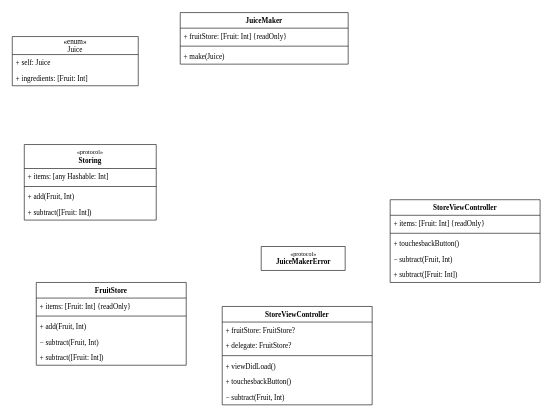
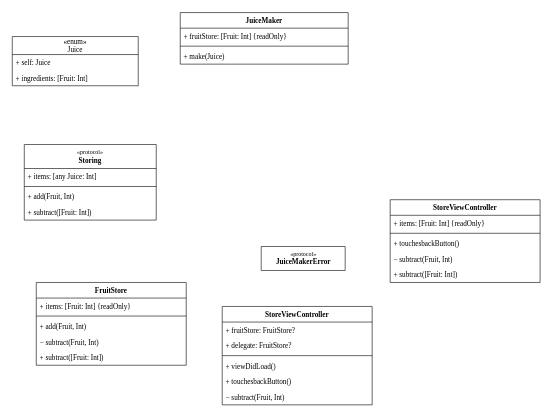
- <mxCell id="12" value="+ items: [any Hashable: Int]" style="text;strokeColor=none;fillColor=none;align=left;verticalAlign=top;spacingLeft=4;spacingRight=4;overflow=hidden;rotatable=0;points=[[0,0.5],[1,0.5]];portConstraint=eastwest;fontFamily=JetBrains Mono;fontSource=https%3A%2F%2Ffonts.googleapis.com%2Fcss%3Ffamily%3DJetBrains%2BMono;" vertex="1" parent="11"><mxGeometry y="40" width="220" height="26" as="geometry" /></mxCell>
+ <mxCell id="12" value="+ items: [any Juice: Int]" style="text;strokeColor=none;fillColor=none;align=left;verticalAlign=top;spacingLeft=4;spacingRight=4;overflow=hidden;rotatable=0;points=[[0,0.5],[1,0.5]];portConstraint=eastwest;fontFamily=JetBrains Mono;fontSource=https%3A%2F%2Ffonts.googleapis.com%2Fcss%3Ffamily%3DJetBrains%2BMono;" vertex="1" parent="11"><mxGeometry y="40" width="220" height="26" as="geometry" /></mxCell>
